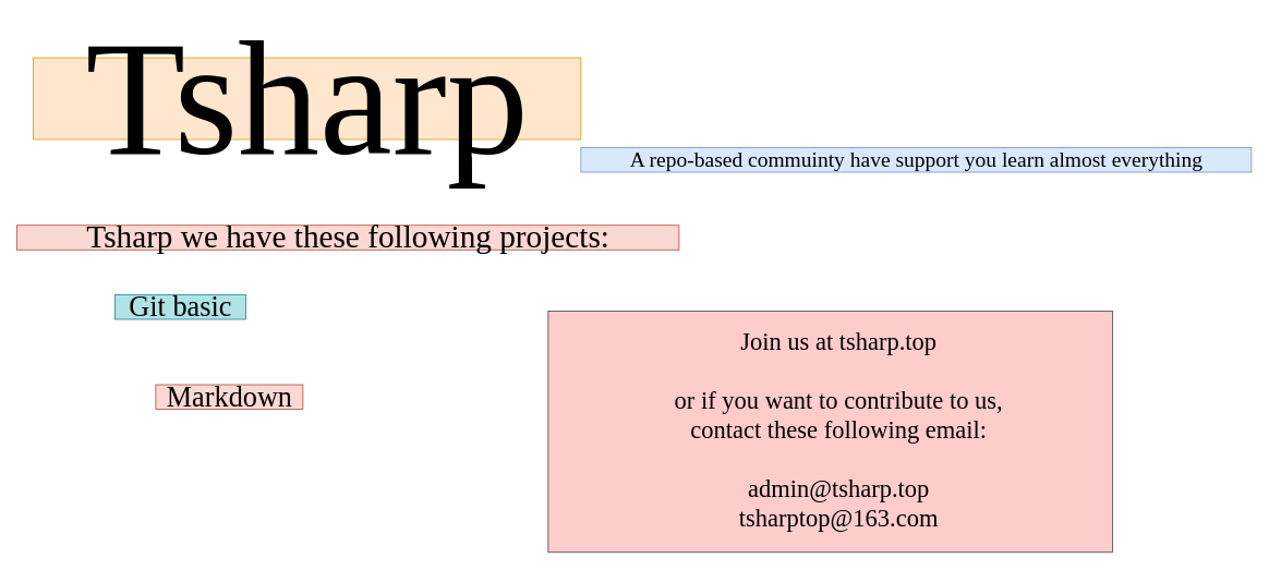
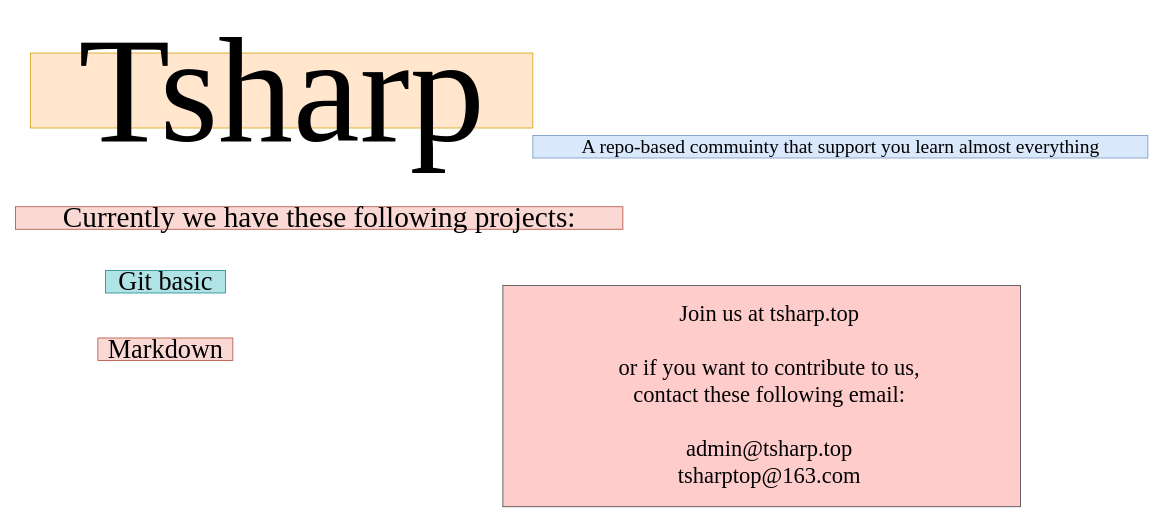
- <mxCell id="3" value="&lt;font style=&quot;font-size: 26px&quot; face=&quot;Comic Sans MS&quot;&gt;A repo-based commuinty have support you learn almost everything&lt;/font&gt;" style="text;html=1;resizable=0;autosize=1;align=center;verticalAlign=middle;points=[];fillColor=#dae8fc;strokeColor=#6c8ebf;rounded=0;" vertex="1" parent="1"><mxGeometry x="710" y="130" width="820" height="30" as="geometry" /></mxCell>
+ <mxCell id="3" value="&lt;font style=&quot;font-size: 26px&quot; face=&quot;Comic Sans MS&quot;&gt;A repo-based commuinty that support you learn almost everything&lt;/font&gt;" style="text;html=1;resizable=0;autosize=1;align=center;verticalAlign=middle;points=[];fillColor=#dae8fc;strokeColor=#6c8ebf;rounded=0;" vertex="1" parent="1"><mxGeometry x="710" y="130" width="820" height="30" as="geometry" /></mxCell>
- <mxCell id="4" value="&lt;font style=&quot;font-size: 39px&quot; face=&quot;Comic Sans MS&quot;&gt;Tsharp we have these following projects:&lt;/font&gt;" style="text;html=1;resizable=0;autosize=1;align=center;verticalAlign=middle;points=[];fillColor=#fad9d5;strokeColor=#ae4132;rounded=0;" vertex="1" parent="1"><mxGeometry x="20" y="225" width="810" height="30" as="geometry" /></mxCell>
+ <mxCell id="4" value="&lt;font style=&quot;font-size: 39px&quot; face=&quot;Comic Sans MS&quot;&gt;Currently we have these following projects:&lt;/font&gt;" style="text;html=1;resizable=0;autosize=1;align=center;verticalAlign=middle;points=[];fillColor=#fad9d5;strokeColor=#ae4132;rounded=0;" vertex="1" parent="1"><mxGeometry x="20" y="225" width="810" height="30" as="geometry" /></mxCell>
- <mxCell id="6" value="&lt;font face=&quot;Comic Sans MS&quot; style=&quot;font-size: 35px&quot;&gt;Markdown&lt;br&gt;&lt;/font&gt;" style="text;html=1;resizable=0;autosize=1;align=center;verticalAlign=middle;points=[];fillColor=#fad9d5;strokeColor=#ae4132;rounded=0;" vertex="1" parent="1"><mxGeometry x="190" y="420" width="180" height="30" as="geometry" /></mxCell>
+ <mxCell id="6" value="&lt;font face=&quot;Comic Sans MS&quot; style=&quot;font-size: 35px&quot;&gt;Markdown&lt;br&gt;&lt;/font&gt;" style="text;html=1;resizable=0;autosize=1;align=center;verticalAlign=middle;points=[];fillColor=#fad9d5;strokeColor=#ae4132;rounded=0;" vertex="1" parent="1"><mxGeometry x="130" y="400" width="180" height="30" as="geometry" /></mxCell>
